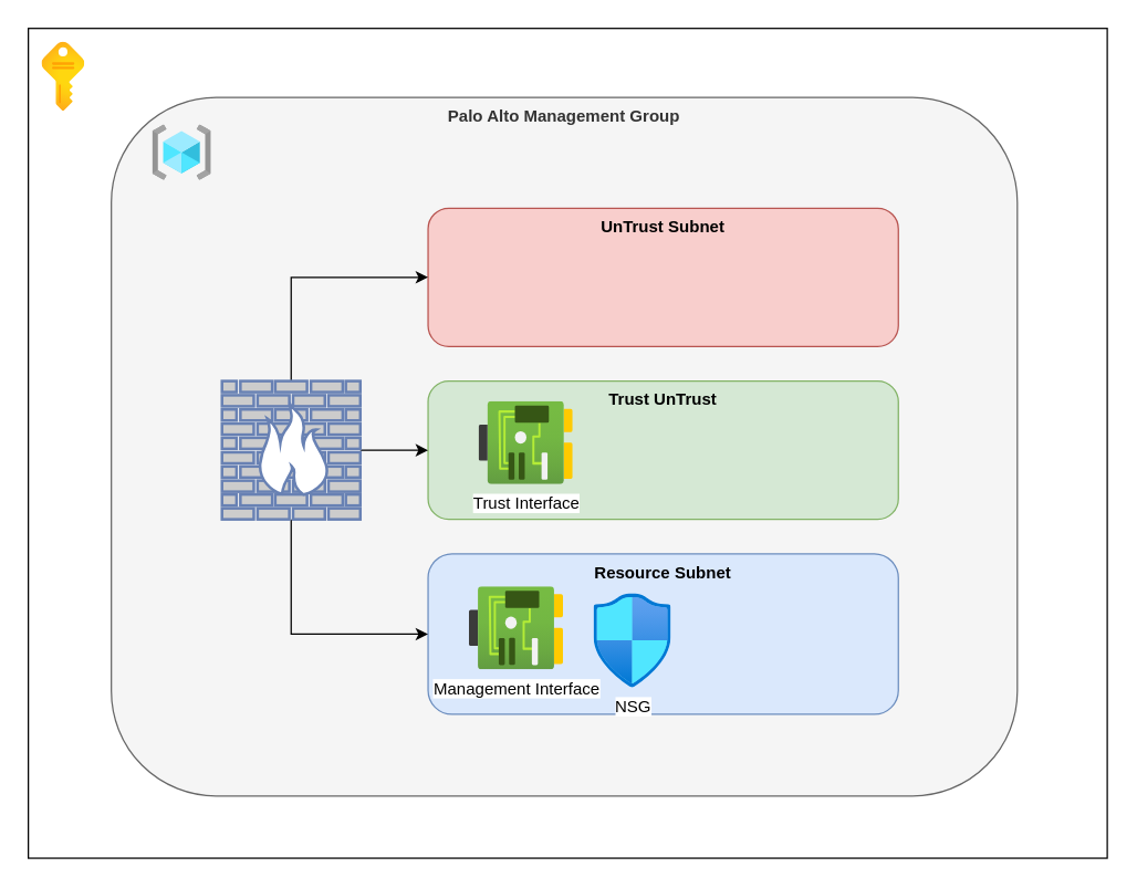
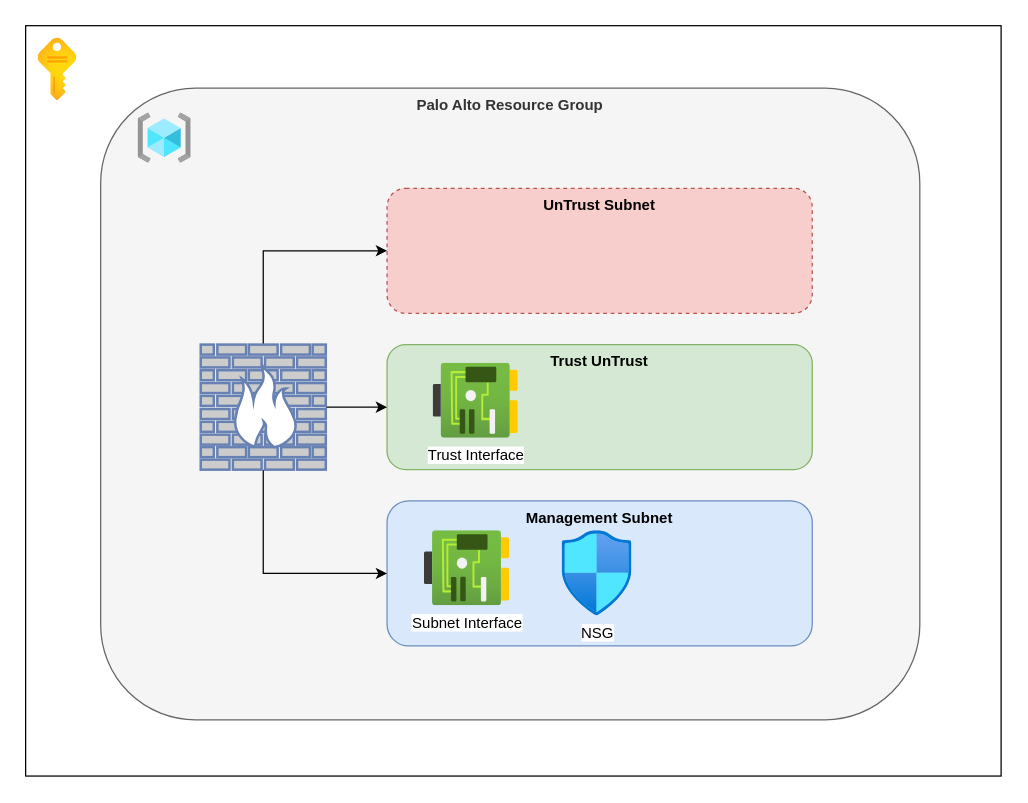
- <mxCell id="4" value="Palo Alto Management Group" style="rounded=1;whiteSpace=wrap;html=1;verticalAlign=top;fontStyle=1;fillColor=#f5f5f5;fontColor=#333333;strokeColor=#666666;" vertex="1" parent="1"><mxGeometry x="80" y="70" width="654.99" height="505" as="geometry" /></mxCell>
+ <mxCell id="4" value="Palo Alto Resource Group" style="rounded=1;whiteSpace=wrap;html=1;verticalAlign=top;fontStyle=1;fillColor=#f5f5f5;fontColor=#333333;strokeColor=#666666;" vertex="1" parent="1"><mxGeometry x="80" y="70" width="654.99" height="505" as="geometry" /></mxCell>
- <mxCell id="6" value="UnTrust Subnet" style="rounded=1;whiteSpace=wrap;html=1;fillColor=#f8cecc;strokeColor=#b85450;verticalAlign=top;fontStyle=1" vertex="1" parent="1"><mxGeometry x="308.99" y="150" width="340" height="100" as="geometry" /></mxCell>
+ <mxCell id="6" value="UnTrust Subnet" style="rounded=1;whiteSpace=wrap;html=1;fillColor=#f8cecc;strokeColor=#b85450;verticalAlign=top;fontStyle=1;dashed=1;" vertex="1" parent="1"><mxGeometry x="308.99" y="150" width="340" height="100" as="geometry" /></mxCell>
- <mxCell id="5" value="Resource Subnet" style="rounded=1;whiteSpace=wrap;html=1;fillColor=#dae8fc;strokeColor=#6c8ebf;verticalAlign=top;fontStyle=1" vertex="1" parent="1"><mxGeometry x="308.99" y="400" width="340" height="116" as="geometry" /></mxCell>
+ <mxCell id="5" value="Management Subnet" style="rounded=1;whiteSpace=wrap;html=1;fillColor=#dae8fc;strokeColor=#6c8ebf;verticalAlign=top;fontStyle=1" vertex="1" parent="1"><mxGeometry x="308.99" y="400" width="340" height="116" as="geometry" /></mxCell>
- <mxCell id="14" value="NSG" style="image;aspect=fixed;html=1;points=[];align=center;fontSize=12;image=img/lib/azure2/networking/Network_Security_Groups.svg;" vertex="1" parent="1"><mxGeometry x="428.99" y="429" width="56.0" height="68" as="geometry" /></mxCell>
+ <mxCell id="14" value="NSG" style="image;aspect=fixed;html=1;points=[];align=center;fontSize=12;image=img/lib/azure2/networking/Network_Security_Groups.svg;" vertex="1" parent="1"><mxGeometry x="448.99" y="424" width="56.0" height="68" as="geometry" /></mxCell>
- <mxCell id="13" value="Management Interface" style="image;aspect=fixed;html=1;points=[];align=center;fontSize=12;image=img/lib/azure2/networking/Network_Interfaces.svg;" vertex="1" parent="1"><mxGeometry x="338.99" y="424" width="68" height="60" as="geometry" /></mxCell>
+ <mxCell id="13" value="Subnet Interface" style="image;aspect=fixed;html=1;points=[];align=center;fontSize=12;image=img/lib/azure2/networking/Network_Interfaces.svg;" vertex="1" parent="1"><mxGeometry x="338.99" y="424" width="68" height="60" as="geometry" /></mxCell>
